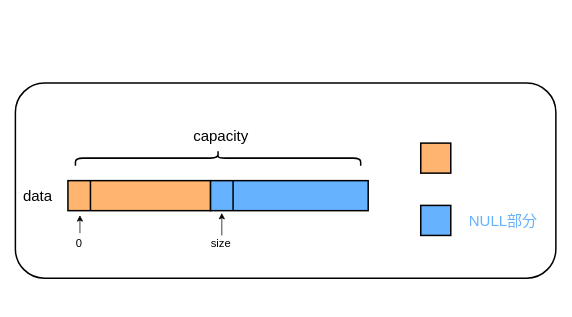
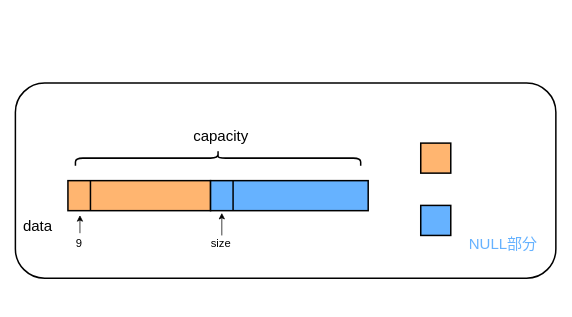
- <mxCell id="4" value="&lt;font style=&quot;font-size: 20px&quot;&gt;data&lt;/font&gt;" style="text;html=1;strokeColor=none;fillColor=none;align=center;verticalAlign=middle;whiteSpace=wrap;rounded=0;" vertex="1" parent="1"><mxGeometry x="30" y="250" width="40" height="20" as="geometry" /></mxCell>
+ <mxCell id="4" value="&lt;font style=&quot;font-size: 20px&quot;&gt;data&lt;/font&gt;" style="text;html=1;strokeColor=none;fillColor=none;align=center;verticalAlign=middle;whiteSpace=wrap;rounded=0;" vertex="1" parent="1"><mxGeometry x="30" y="290" width="40" height="20" as="geometry" /></mxCell>
- <mxCell id="16" value="&lt;span style=&quot;font-size: 20px&quot;&gt;&lt;font color=&quot;#66b2ff&quot;&gt;NULL部分&lt;/font&gt;&lt;/span&gt;" style="text;html=1;strokeColor=none;fillColor=none;align=center;verticalAlign=middle;whiteSpace=wrap;rounded=0;" vertex="1" parent="1"><mxGeometry x="610" y="283" width="120" height="20" as="geometry" /></mxCell>
+ <mxCell id="16" value="&lt;span style=&quot;font-size: 20px&quot;&gt;&lt;font color=&quot;#66b2ff&quot;&gt;NULL部分&lt;/font&gt;&lt;/span&gt;" style="text;html=1;strokeColor=none;fillColor=none;align=center;verticalAlign=middle;whiteSpace=wrap;rounded=0;" vertex="1" parent="1"><mxGeometry x="610" y="313" width="120" height="20" as="geometry" /></mxCell>
- <mxCell id="7" value="&lt;font style=&quot;font-size: 15px&quot;&gt;0&lt;/font&gt;" style="text;html=1;strokeColor=none;fillColor=none;align=center;verticalAlign=middle;whiteSpace=wrap;rounded=0;" vertex="1" parent="1"><mxGeometry x="85" y="313" width="40" height="20" as="geometry" /></mxCell>
+ <mxCell id="7" value="&lt;font style=&quot;font-size: 15px&quot;&gt;9&lt;/font&gt;" style="text;html=1;strokeColor=none;fillColor=none;align=center;verticalAlign=middle;whiteSpace=wrap;rounded=0;" vertex="1" parent="1"><mxGeometry x="85" y="313" width="40" height="20" as="geometry" /></mxCell>
